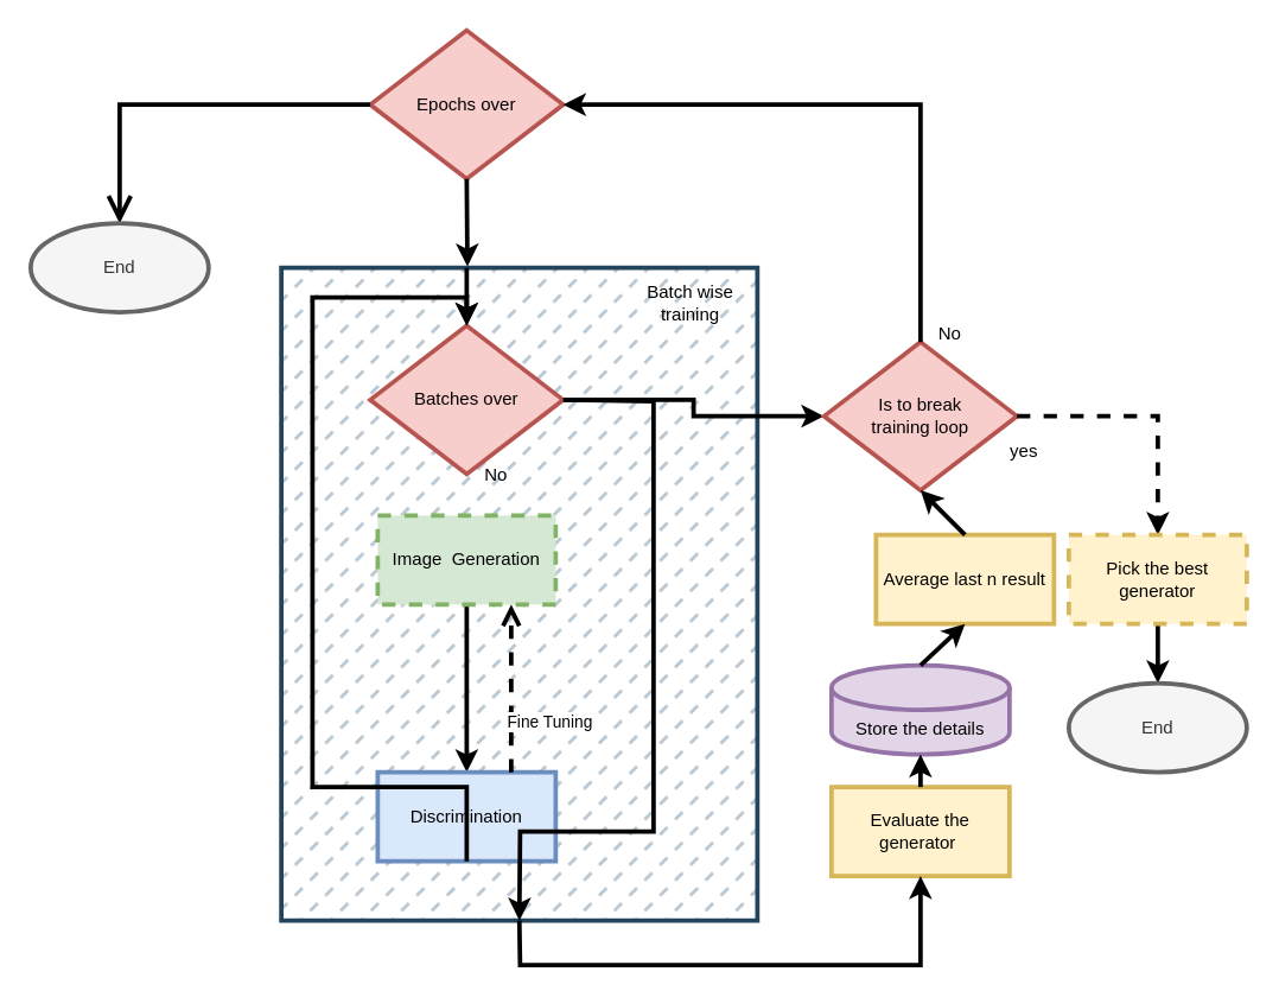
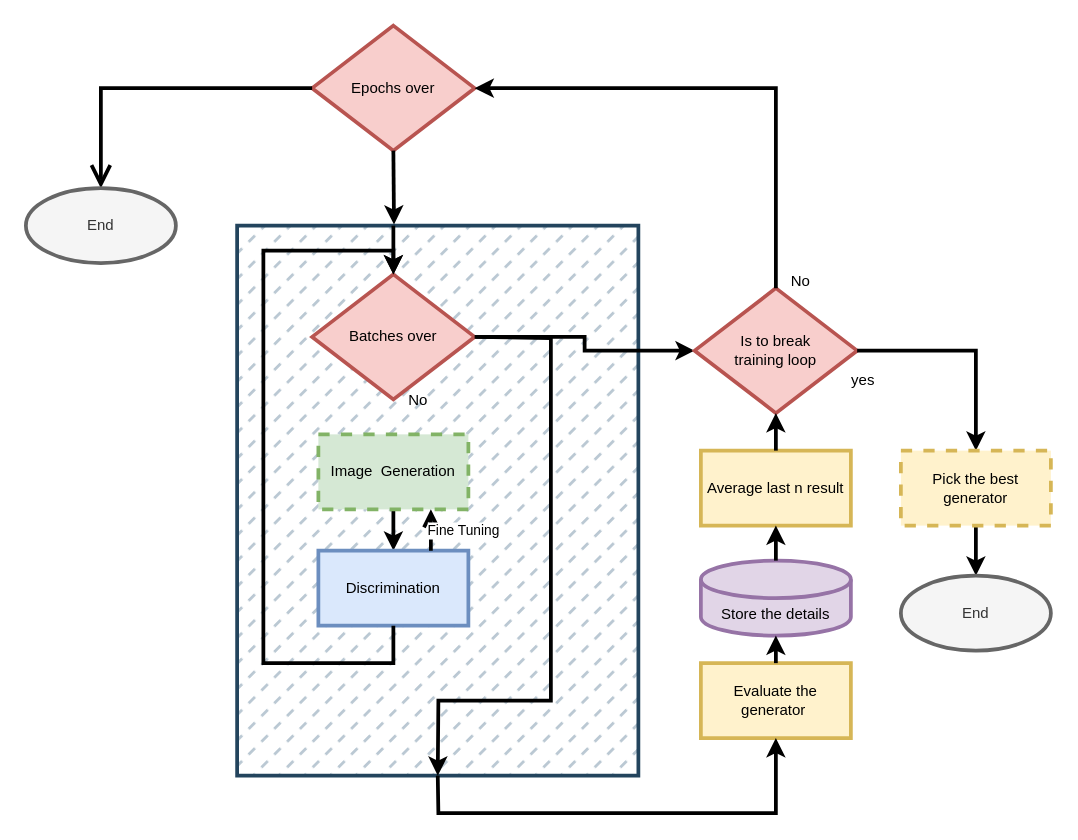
- <mxCell id="16" value="Batch wise training" style="text;html=1;strokeColor=none;fillColor=none;align=center;verticalAlign=middle;whiteSpace=wrap;rounded=0;strokeWidth=3;" parent="1" vertex="1"><mxGeometry x="430" y="189" width="70" height="30" as="geometry" /></mxCell>
- <mxCell id="26" value="" style="endArrow=classic;html=1;rounded=0;exitX=1;exitY=0.5;exitDx=0;exitDy=0;entryX=0.5;entryY=0;entryDx=0;entryDy=0;strokeWidth=3;dashed=1;" parent="1" source="18" target="31" edge="1"><mxGeometry width="50" height="50" relative="1" as="geometry"><mxPoint x="700" y="330" as="sourcePoint" /><mxPoint x="710" y="280" as="targetPoint" /><Array as="points"><mxPoint x="780" y="280" /></Array></mxGeometry></mxCell>
+ <mxCell id="26" value="" style="endArrow=classic;html=1;rounded=0;exitX=1;exitY=0.5;exitDx=0;exitDy=0;entryX=0.5;entryY=0;entryDx=0;entryDy=0;strokeWidth=3;" parent="1" source="18" target="31" edge="1"><mxGeometry width="50" height="50" relative="1" as="geometry"><mxPoint x="700" y="330" as="sourcePoint" /><mxPoint x="710" y="280" as="targetPoint" /><Array as="points"><mxPoint x="780" y="280" /></Array></mxGeometry></mxCell>
- <mxCell id="21" value="Average last n result" style="rounded=0;whiteSpace=wrap;html=1;fillColor=#fff2cc;strokeColor=#d6b656;strokeWidth=3;" parent="1" vertex="1"><mxGeometry x="590" y="360" width="120" height="60" as="geometry" /></mxCell>
+ <mxCell id="21" value="Average last n result" style="rounded=0;whiteSpace=wrap;html=1;fillColor=#fff2cc;strokeColor=#d6b656;strokeWidth=3;" parent="1" vertex="1"><mxGeometry x="560" y="360" width="120" height="60" as="geometry" /></mxCell>
- <mxCell id="10" value="Discrimination" style="rounded=0;whiteSpace=wrap;html=1;fillColor=#dae8fc;strokeColor=#6c8ebf;strokeWidth=3;" parent="1" vertex="1"><mxGeometry x="254" y="520" width="120" height="60" as="geometry" /></mxCell>
+ <mxCell id="10" value="Discrimination" style="rounded=0;whiteSpace=wrap;html=1;fillColor=#dae8fc;strokeColor=#6c8ebf;strokeWidth=3;" parent="1" vertex="1"><mxGeometry x="254" y="440" width="120" height="60" as="geometry" /></mxCell>
